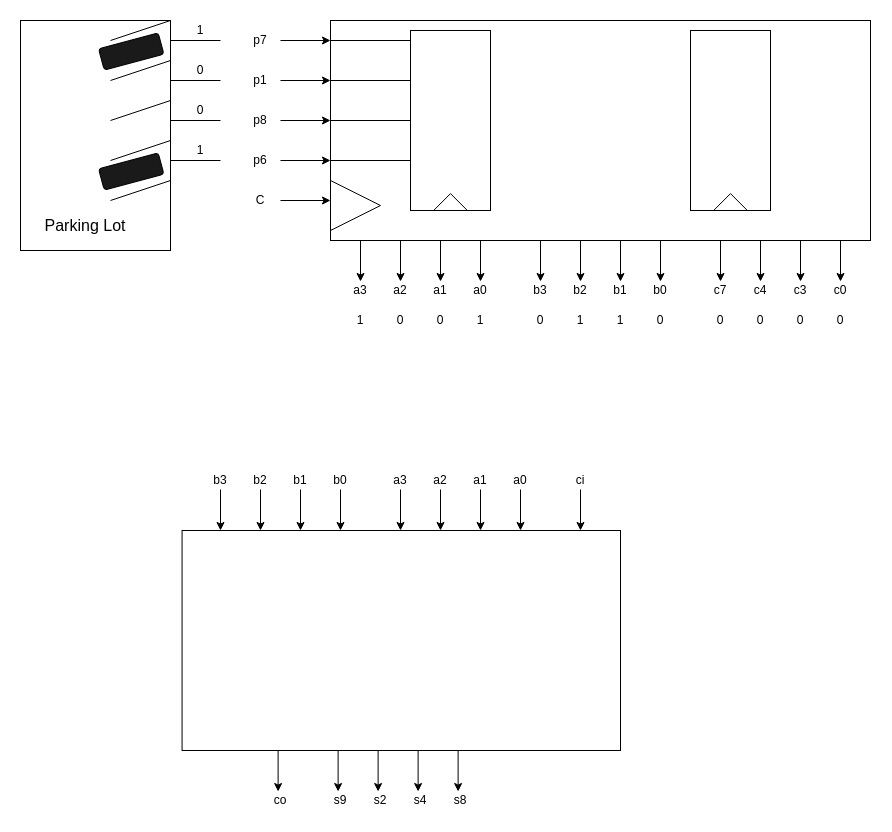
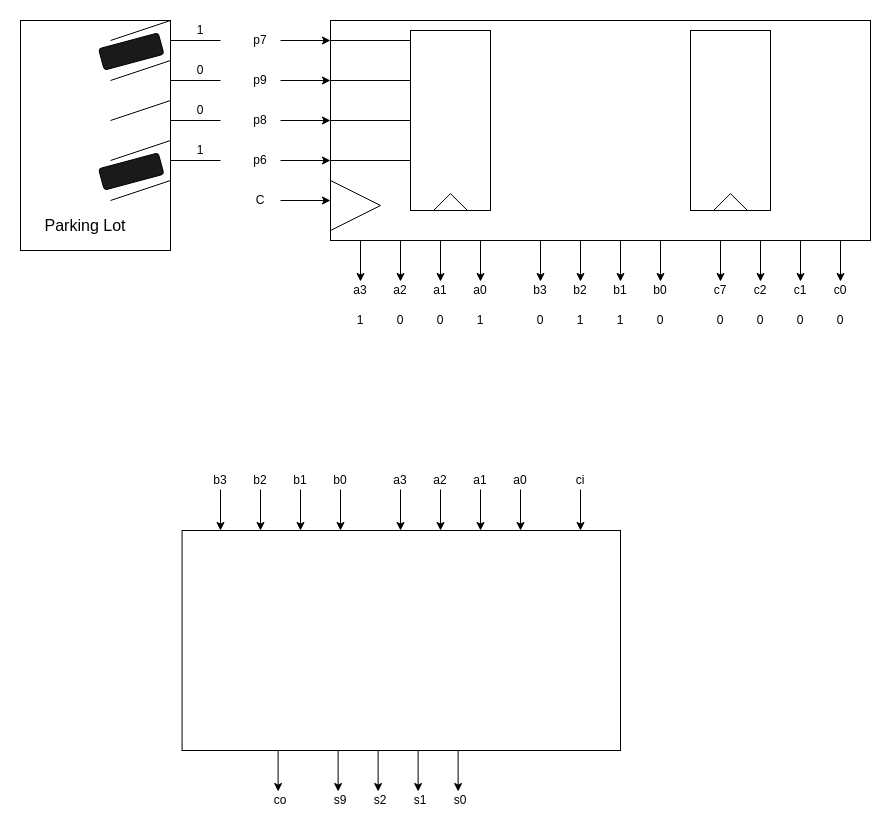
- <mxCell id="27" value="p1" style="text;html=1;strokeColor=none;fillColor=none;align=center;verticalAlign=middle;whiteSpace=wrap;rounded=0;" vertex="1" parent="1"><mxGeometry x="240" y="70" width="40" height="20" as="geometry" /></mxCell>
+ <mxCell id="27" value="p9" style="text;html=1;strokeColor=none;fillColor=none;align=center;verticalAlign=middle;whiteSpace=wrap;rounded=0;" vertex="1" parent="1"><mxGeometry x="240" y="70" width="40" height="20" as="geometry" /></mxCell>
- <mxCell id="52" value="c4" style="text;html=1;strokeColor=none;fillColor=none;align=center;verticalAlign=middle;whiteSpace=wrap;rounded=0;" vertex="1" parent="1"><mxGeometry x="740" y="280" width="40" height="20" as="geometry" /></mxCell>
+ <mxCell id="52" value="c2" style="text;html=1;strokeColor=none;fillColor=none;align=center;verticalAlign=middle;whiteSpace=wrap;rounded=0;" vertex="1" parent="1"><mxGeometry x="740" y="280" width="40" height="20" as="geometry" /></mxCell>
- <mxCell id="53" value="c3" style="text;html=1;strokeColor=none;fillColor=none;align=center;verticalAlign=middle;whiteSpace=wrap;rounded=0;" vertex="1" parent="1"><mxGeometry x="780" y="280" width="40" height="20" as="geometry" /></mxCell>
+ <mxCell id="53" value="c1" style="text;html=1;strokeColor=none;fillColor=none;align=center;verticalAlign=middle;whiteSpace=wrap;rounded=0;" vertex="1" parent="1"><mxGeometry x="780" y="280" width="40" height="20" as="geometry" /></mxCell>
- <mxCell id="102" value="s4" style="text;html=1;strokeColor=none;fillColor=none;align=center;verticalAlign=middle;whiteSpace=wrap;rounded=0;" vertex="1" parent="1"><mxGeometry x="400" y="790" width="40" height="20" as="geometry" /></mxCell>
+ <mxCell id="102" value="s1" style="text;html=1;strokeColor=none;fillColor=none;align=center;verticalAlign=middle;whiteSpace=wrap;rounded=0;" vertex="1" parent="1"><mxGeometry x="400" y="790" width="40" height="20" as="geometry" /></mxCell>
- <mxCell id="103" value="s8" style="text;html=1;strokeColor=none;fillColor=none;align=center;verticalAlign=middle;whiteSpace=wrap;rounded=0;" vertex="1" parent="1"><mxGeometry x="440" y="790" width="40" height="20" as="geometry" /></mxCell>
+ <mxCell id="103" value="s0" style="text;html=1;strokeColor=none;fillColor=none;align=center;verticalAlign=middle;whiteSpace=wrap;rounded=0;" vertex="1" parent="1"><mxGeometry x="440" y="790" width="40" height="20" as="geometry" /></mxCell>
